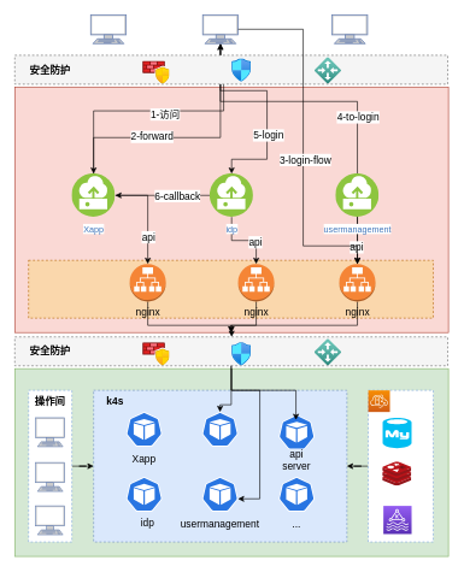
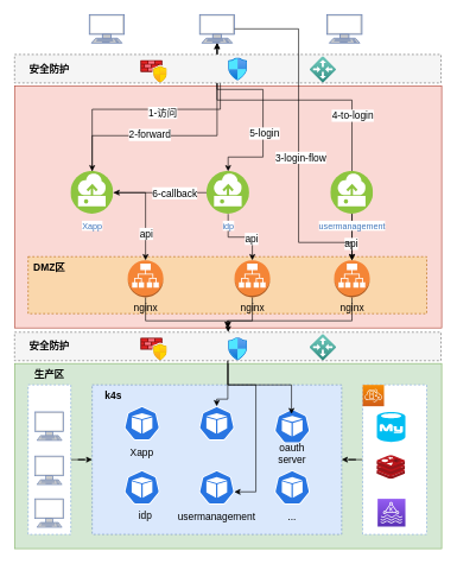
+ <mxCell id="14" value="&lt;b&gt;&lt;font style=&quot;font-size: 14px;&quot;&gt;DMZ区&lt;/font&gt;&lt;/b&gt;" style="text;html=1;strokeColor=none;fillColor=none;align=center;verticalAlign=middle;whiteSpace=wrap;rounded=0;" vertex="1" parent="1"><mxGeometry x="39" y="360" width="60" height="30" as="geometry" /></mxCell>
+ <mxCell id="12" value="&lt;b&gt;&lt;font style=&quot;font-size: 14px;&quot;&gt;生产区&lt;/font&gt;&lt;/b&gt;" style="text;html=1;strokeColor=none;fillColor=none;align=center;verticalAlign=middle;whiteSpace=wrap;rounded=0;" vertex="1" parent="1"><mxGeometry x="39" y="510" width="60" height="30" as="geometry" /></mxCell>
- <mxCell id="46" value="&lt;b&gt;&lt;font style=&quot;font-size: 14px;&quot;&gt;操作间&lt;/font&gt;&lt;/b&gt;" style="text;html=1;strokeColor=none;fillColor=none;align=center;verticalAlign=middle;whiteSpace=wrap;rounded=0;" vertex="1" parent="1"><mxGeometry x="39" y="540" width="60" height="30" as="geometry" /></mxCell>
- <mxCell id="65" value="api server" style="text;html=1;strokeColor=none;fillColor=none;align=center;verticalAlign=middle;whiteSpace=wrap;rounded=0;dashed=1;fontSize=14;" vertex="1" parent="1"><mxGeometry x="380" y="622" width="60" height="30" as="geometry" /></mxCell>
+ <mxCell id="65" value="oauth server" style="text;html=1;strokeColor=none;fillColor=none;align=center;verticalAlign=middle;whiteSpace=wrap;rounded=0;dashed=1;fontSize=14;" vertex="1" parent="1"><mxGeometry x="380" y="622" width="60" height="30" as="geometry" /></mxCell>
